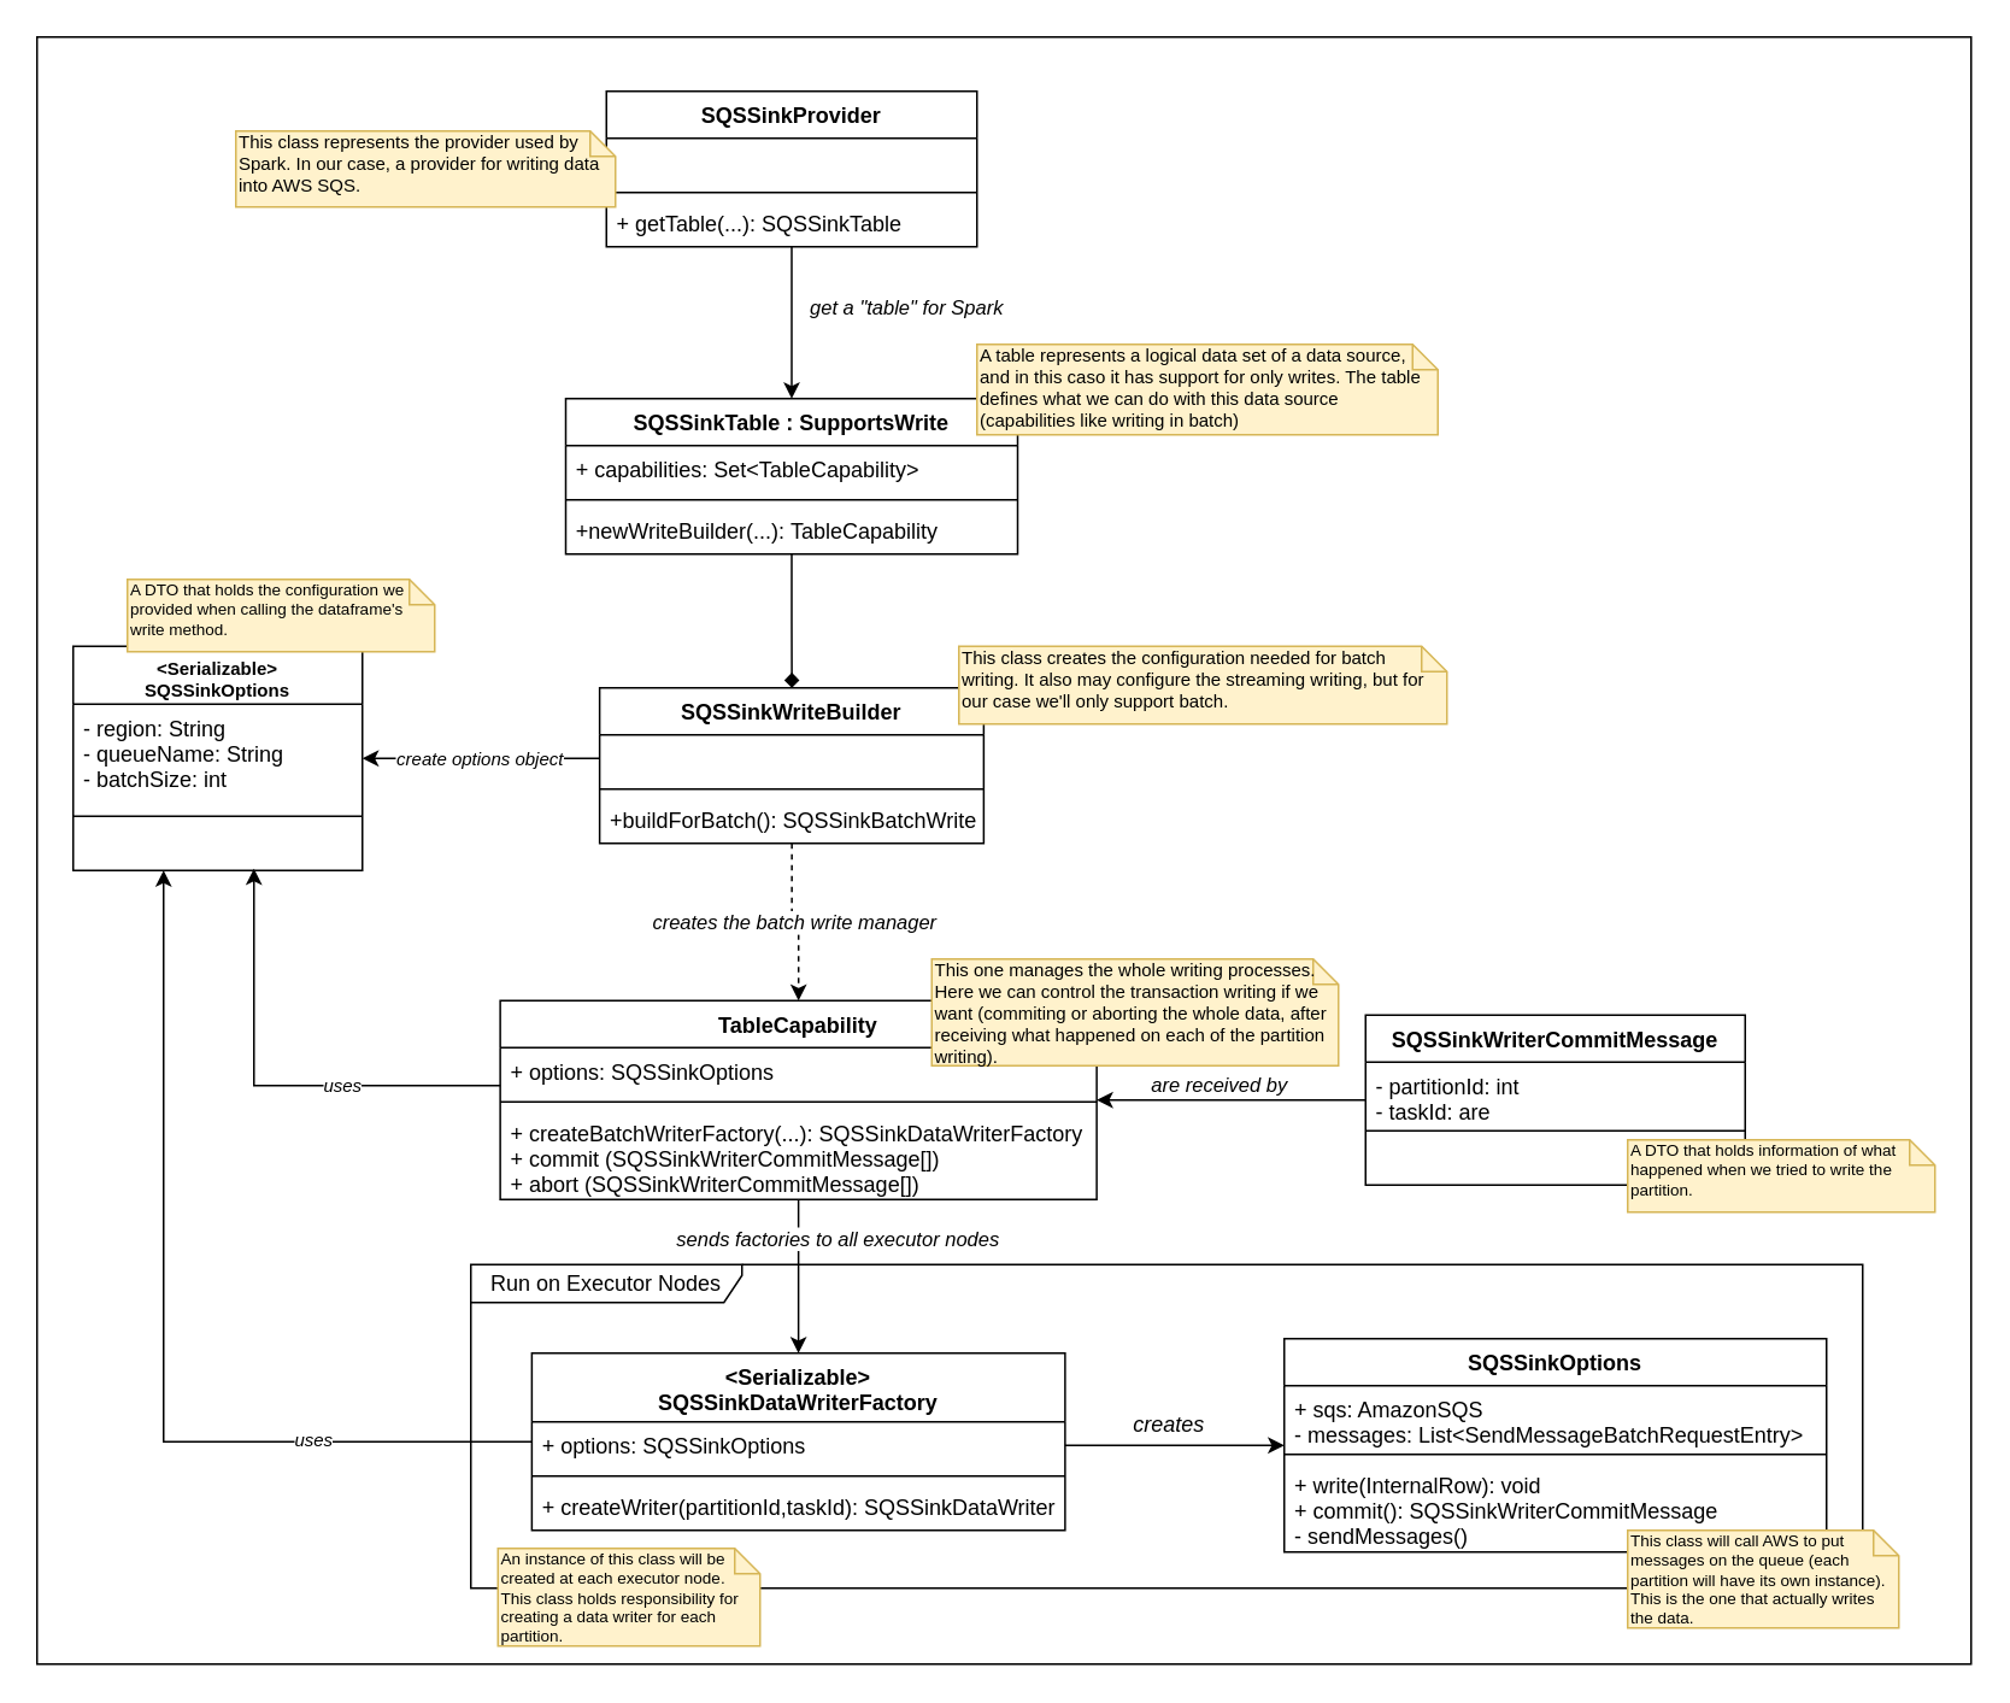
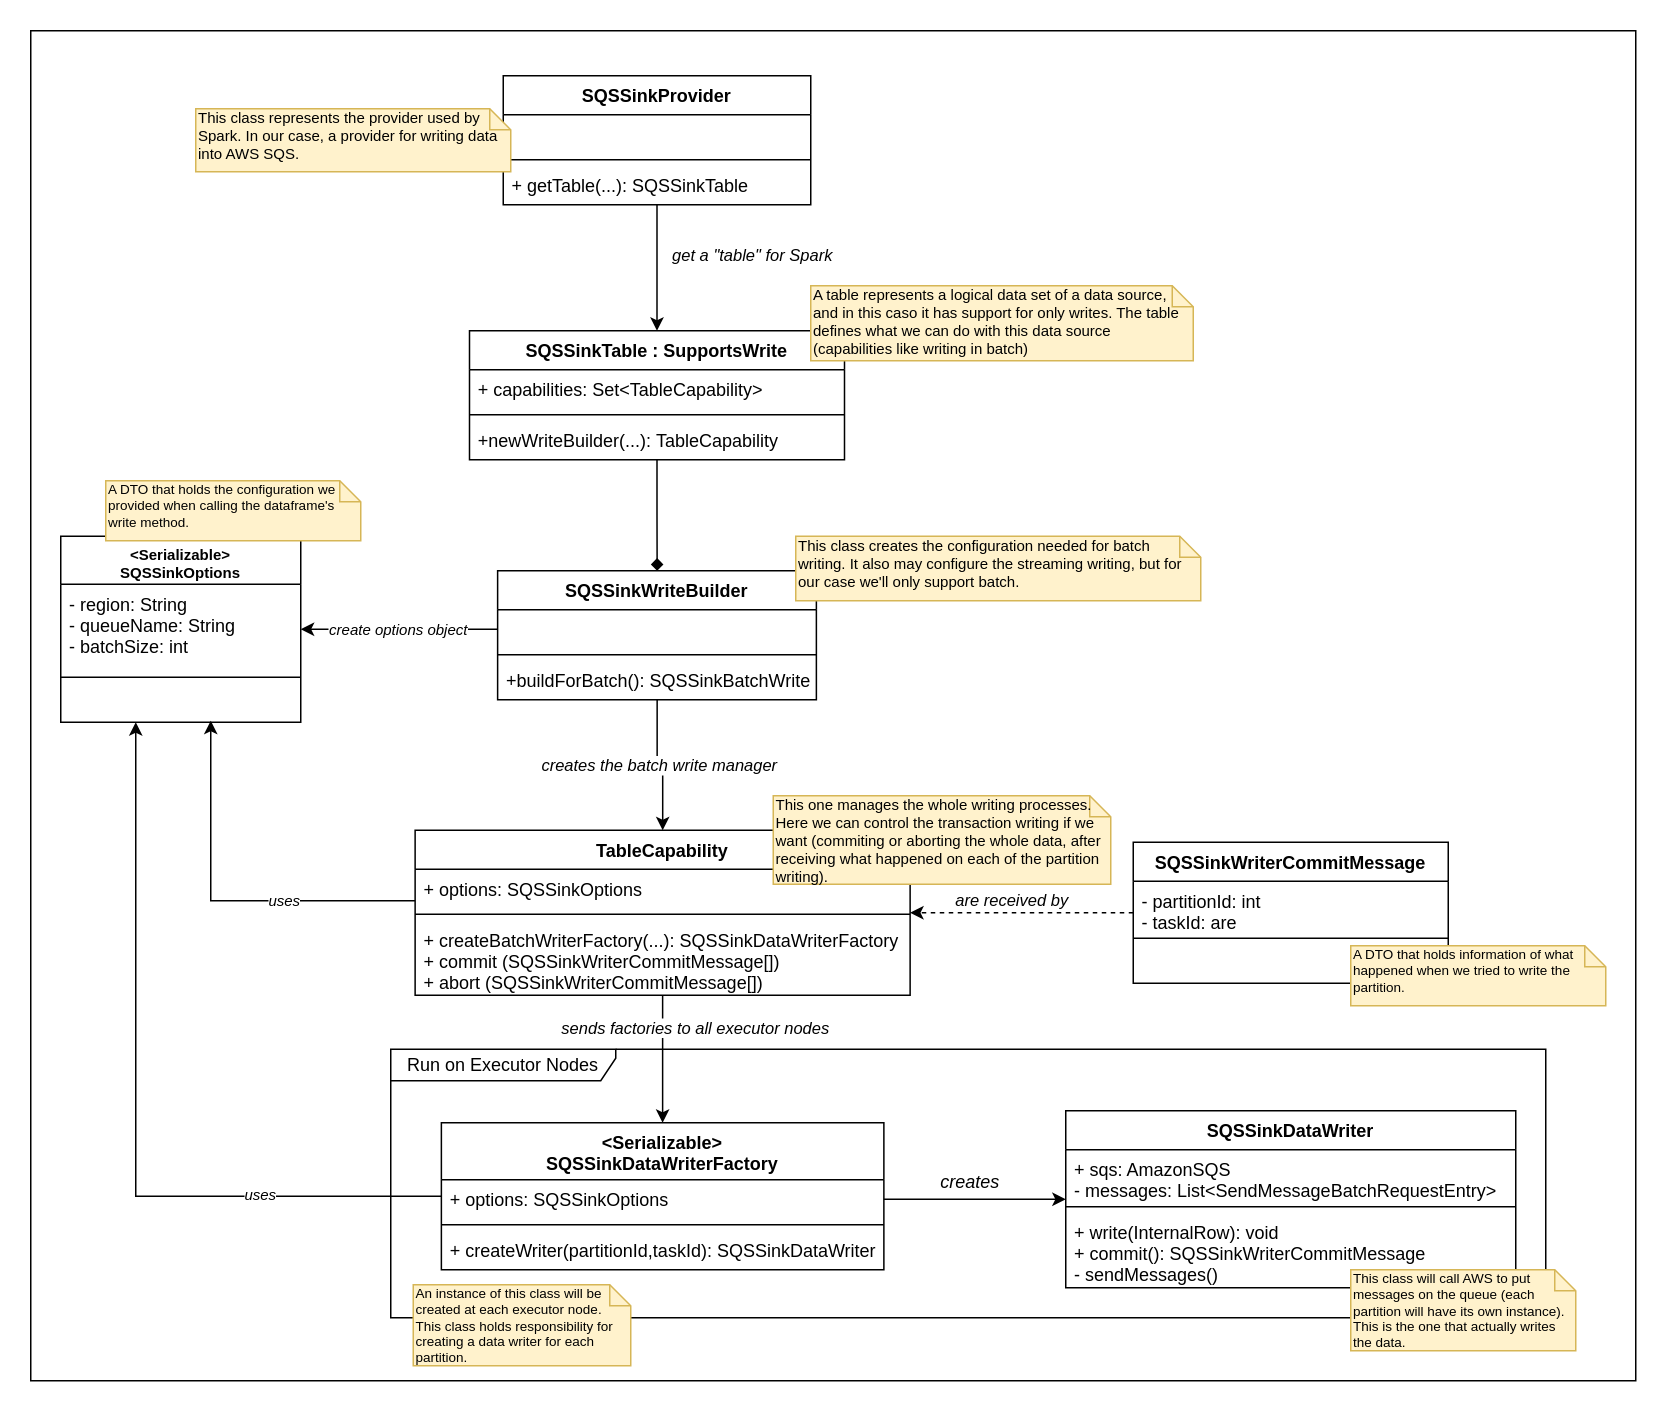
- <mxCell id="7" value="creates the batch write manager" style="edgeStyle=orthogonalEdgeStyle;rounded=0;orthogonalLoop=1;jettySize=auto;html=1;fontStyle=2;dashed=1;" parent="3" source="34" target="28" edge="1"><mxGeometry relative="1" as="geometry" /></mxCell>
+ <mxCell id="7" value="creates the batch write manager" style="edgeStyle=orthogonalEdgeStyle;rounded=0;orthogonalLoop=1;jettySize=auto;html=1;fontStyle=2" parent="3" source="34" target="28" edge="1"><mxGeometry relative="1" as="geometry" /></mxCell>
- <mxCell id="11" value="are received by" style="edgeStyle=orthogonalEdgeStyle;rounded=0;orthogonalLoop=1;jettySize=auto;html=1;fontStyle=2" parent="3" source="22" target="28" edge="1"><mxGeometry x="0.088" y="-8" relative="1" as="geometry"><mxPoint as="offset" /></mxGeometry></mxCell>
+ <mxCell id="11" value="are received by" style="edgeStyle=orthogonalEdgeStyle;rounded=0;orthogonalLoop=1;jettySize=auto;html=1;fontStyle=2;dashed=1;" parent="3" source="22" target="28" edge="1"><mxGeometry x="0.088" y="-8" relative="1" as="geometry"><mxPoint as="offset" /></mxGeometry></mxCell>
- <mxCell id="18" value="SQSSinkOptions" style="swimlane;fontStyle=1;align=center;verticalAlign=top;childLayout=stackLayout;horizontal=1;startSize=26;horizontalStack=0;resizeParent=1;resizeParentMax=0;resizeLast=0;collapsible=1;marginBottom=0;" parent="3" vertex="1"><mxGeometry x="710" y="740" width="300" height="118" as="geometry" /></mxCell>
+ <mxCell id="18" value="SQSSinkDataWriter" style="swimlane;fontStyle=1;align=center;verticalAlign=top;childLayout=stackLayout;horizontal=1;startSize=26;horizontalStack=0;resizeParent=1;resizeParentMax=0;resizeLast=0;collapsible=1;marginBottom=0;" parent="3" vertex="1"><mxGeometry x="710" y="740" width="300" height="118" as="geometry" /></mxCell>
